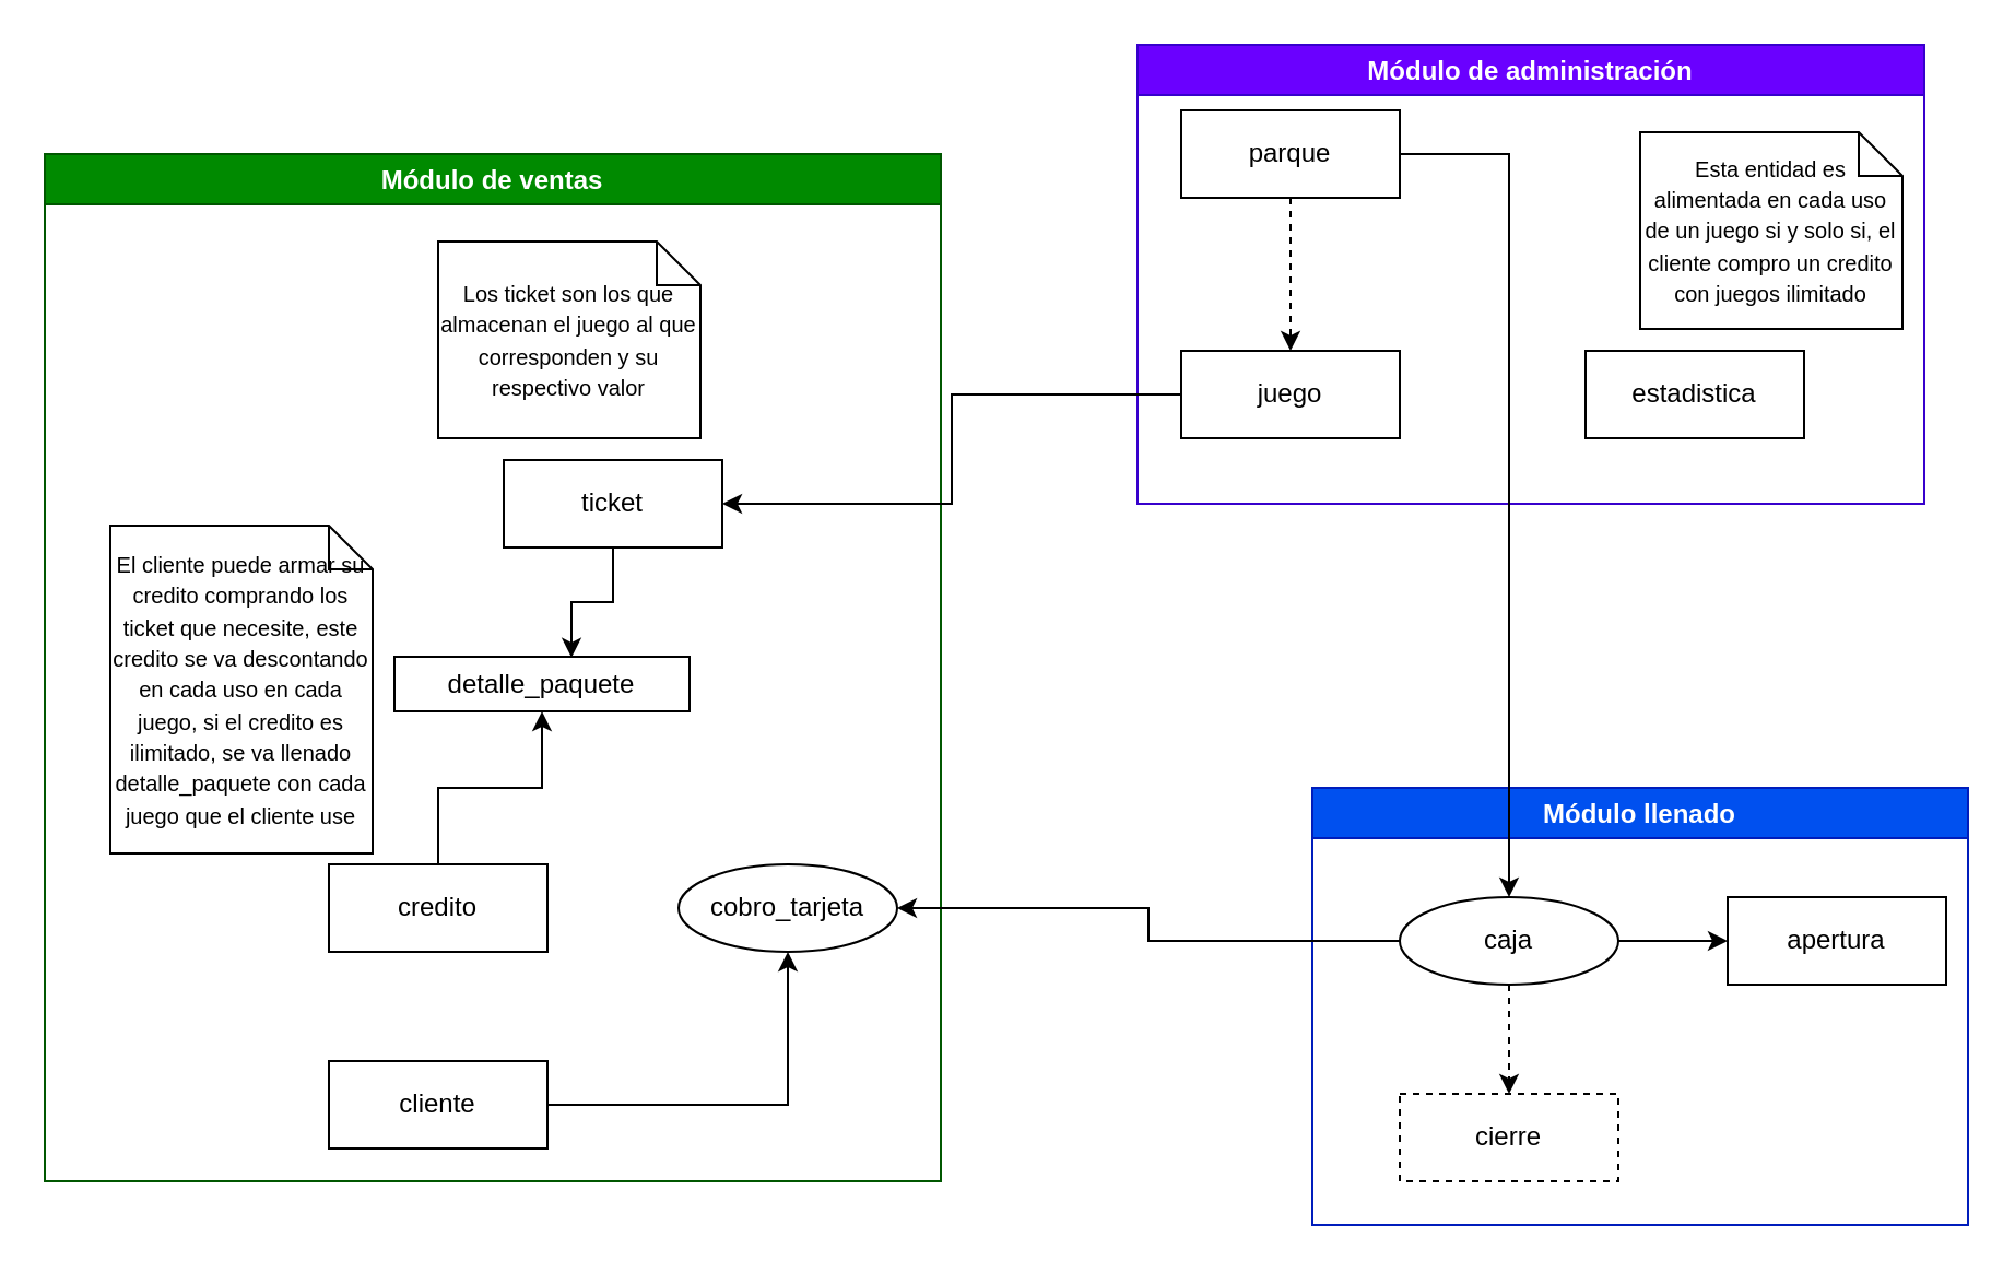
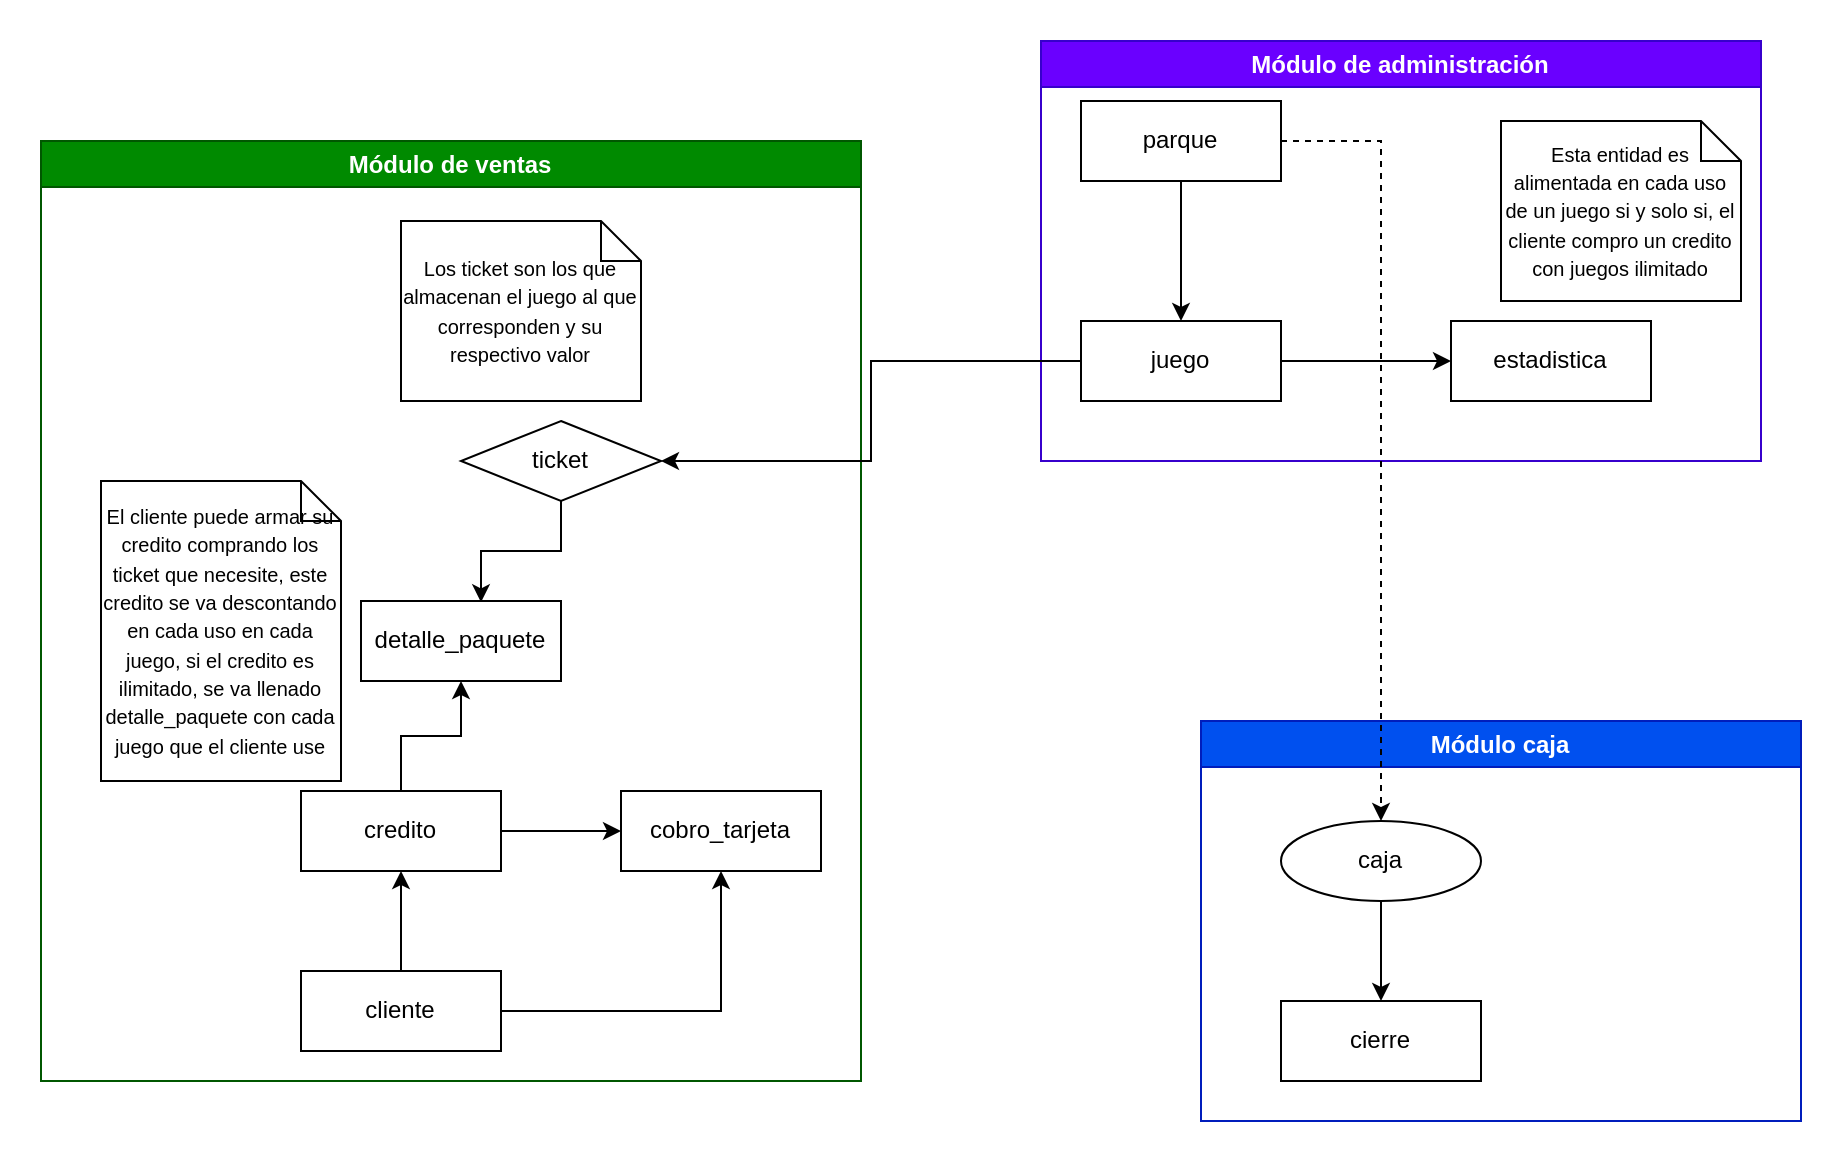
- <mxCell id="10" style="edgeStyle=orthogonalEdgeStyle;rounded=0;orthogonalLoop=1;jettySize=auto;html=1;dashed=1;" parent="1" source="12" target="9" edge="1"><mxGeometry relative="1" as="geometry" /></mxCell>
+ <mxCell id="10" style="edgeStyle=orthogonalEdgeStyle;rounded=0;orthogonalLoop=1;jettySize=auto;html=1;" parent="1" source="12" target="9" edge="1"><mxGeometry relative="1" as="geometry" /></mxCell>
+ <mxCell id="8" style="edgeStyle=orthogonalEdgeStyle;rounded=0;orthogonalLoop=1;jettySize=auto;html=1;" parent="1" source="9" target="28" edge="1"><mxGeometry relative="1" as="geometry" /></mxCell>
- <mxCell id="11" style="edgeStyle=orthogonalEdgeStyle;rounded=0;orthogonalLoop=1;jettySize=auto;html=1;endArrow=classic;endFill=1;" edge="1" parent="1" source="12" target="25"><mxGeometry relative="1" as="geometry"><Array as="points"><mxPoint x="690" y="70" /></Array></mxGeometry></mxCell>
+ <mxCell id="11" style="edgeStyle=orthogonalEdgeStyle;rounded=0;orthogonalLoop=1;jettySize=auto;html=1;endArrow=classic;endFill=1;dashed=1;" edge="1" parent="1" source="12" target="25"><mxGeometry relative="1" as="geometry"><Array as="points"><mxPoint x="690" y="70" /></Array></mxGeometry></mxCell>
- <mxCell id="6" value="ticket" style="whiteSpace=wrap;html=1;align=center;" parent="1" vertex="1"><mxGeometry x="230" y="210" width="100" height="40" as="geometry" /></mxCell>
+ <mxCell id="6" value="ticket" style="rhombus;whiteSpace=wrap;html=1;align=center;" parent="1" vertex="1"><mxGeometry x="230" y="210" width="100" height="40" as="geometry" /></mxCell>
- <mxCell id="30" value="detalle_paquete" style="whiteSpace=wrap;html=1;align=center;" parent="1" vertex="1"><mxGeometry x="180" y="300" width="135" height="25" as="geometry" /></mxCell>
+ <mxCell id="30" value="detalle_paquete" style="whiteSpace=wrap;html=1;align=center;" parent="1" vertex="1"><mxGeometry x="180" y="300" width="100" height="40" as="geometry" /></mxCell>
- <mxCell id="4" value="Módulo llenado" style="swimlane;fillColor=#0050ef;strokeColor=#001DBC;fontColor=#ffffff;swimlaneFillColor=#ffffff;" parent="1" vertex="1"><mxGeometry x="600" y="360" width="300" height="200" as="geometry"><mxRectangle x="50" y="220" width="130" height="23" as="alternateBounds" /></mxGeometry></mxCell>
+ <mxCell id="4" value="Módulo caja" style="swimlane;fillColor=#0050ef;strokeColor=#001DBC;fontColor=#ffffff;swimlaneFillColor=#ffffff;" parent="1" vertex="1"><mxGeometry x="600" y="360" width="300" height="200" as="geometry"><mxRectangle x="50" y="220" width="130" height="23" as="alternateBounds" /></mxGeometry></mxCell>
+ <mxCell id="16" style="edgeStyle=orthogonalEdgeStyle;rounded=0;orthogonalLoop=1;jettySize=auto;html=1;" parent="1" source="18" target="21" edge="1"><mxGeometry relative="1" as="geometry" /></mxCell>
- <mxCell id="21" value="cobro_tarjeta" style="ellipse;whiteSpace=wrap;html=1;align=center;" parent="1" vertex="1"><mxGeometry x="310" y="395" width="100" height="40" as="geometry" /></mxCell>
+ <mxCell id="21" value="cobro_tarjeta" style="whiteSpace=wrap;html=1;align=center;" parent="1" vertex="1"><mxGeometry x="310" y="395" width="100" height="40" as="geometry" /></mxCell>
- <mxCell id="24" style="edgeStyle=orthogonalEdgeStyle;rounded=0;orthogonalLoop=1;jettySize=auto;html=1;" parent="1" source="25" target="21" edge="1"><mxGeometry relative="1" as="geometry" /></mxCell>
- <mxCell id="23" style="edgeStyle=orthogonalEdgeStyle;rounded=0;orthogonalLoop=1;jettySize=auto;html=1;" parent="1" source="25" target="27" edge="1"><mxGeometry relative="1" as="geometry" /></mxCell>
- <mxCell id="27" value="apertura" style="whiteSpace=wrap;html=1;align=center;" parent="1" vertex="1"><mxGeometry x="790" y="410" width="100" height="40" as="geometry" /></mxCell>
+ <mxCell id="13" style="edgeStyle=orthogonalEdgeStyle;rounded=0;orthogonalLoop=1;jettySize=auto;html=1;" parent="1" source="15" target="18" edge="1"><mxGeometry relative="1" as="geometry" /></mxCell>
- <mxCell id="22" style="edgeStyle=orthogonalEdgeStyle;rounded=0;orthogonalLoop=1;jettySize=auto;html=1;dashed=1;" parent="1" source="25" target="26" edge="1"><mxGeometry relative="1" as="geometry" /></mxCell>
+ <mxCell id="22" style="edgeStyle=orthogonalEdgeStyle;rounded=0;orthogonalLoop=1;jettySize=auto;html=1;" parent="1" source="25" target="26" edge="1"><mxGeometry relative="1" as="geometry" /></mxCell>
- <mxCell id="26" value="cierre" style="whiteSpace=wrap;html=1;align=center;dashed=1;" parent="1" vertex="1"><mxGeometry x="640" y="500" width="100" height="40" as="geometry" /></mxCell>
+ <mxCell id="26" value="cierre" style="whiteSpace=wrap;html=1;align=center;" parent="1" vertex="1"><mxGeometry x="640" y="500" width="100" height="40" as="geometry" /></mxCell>
